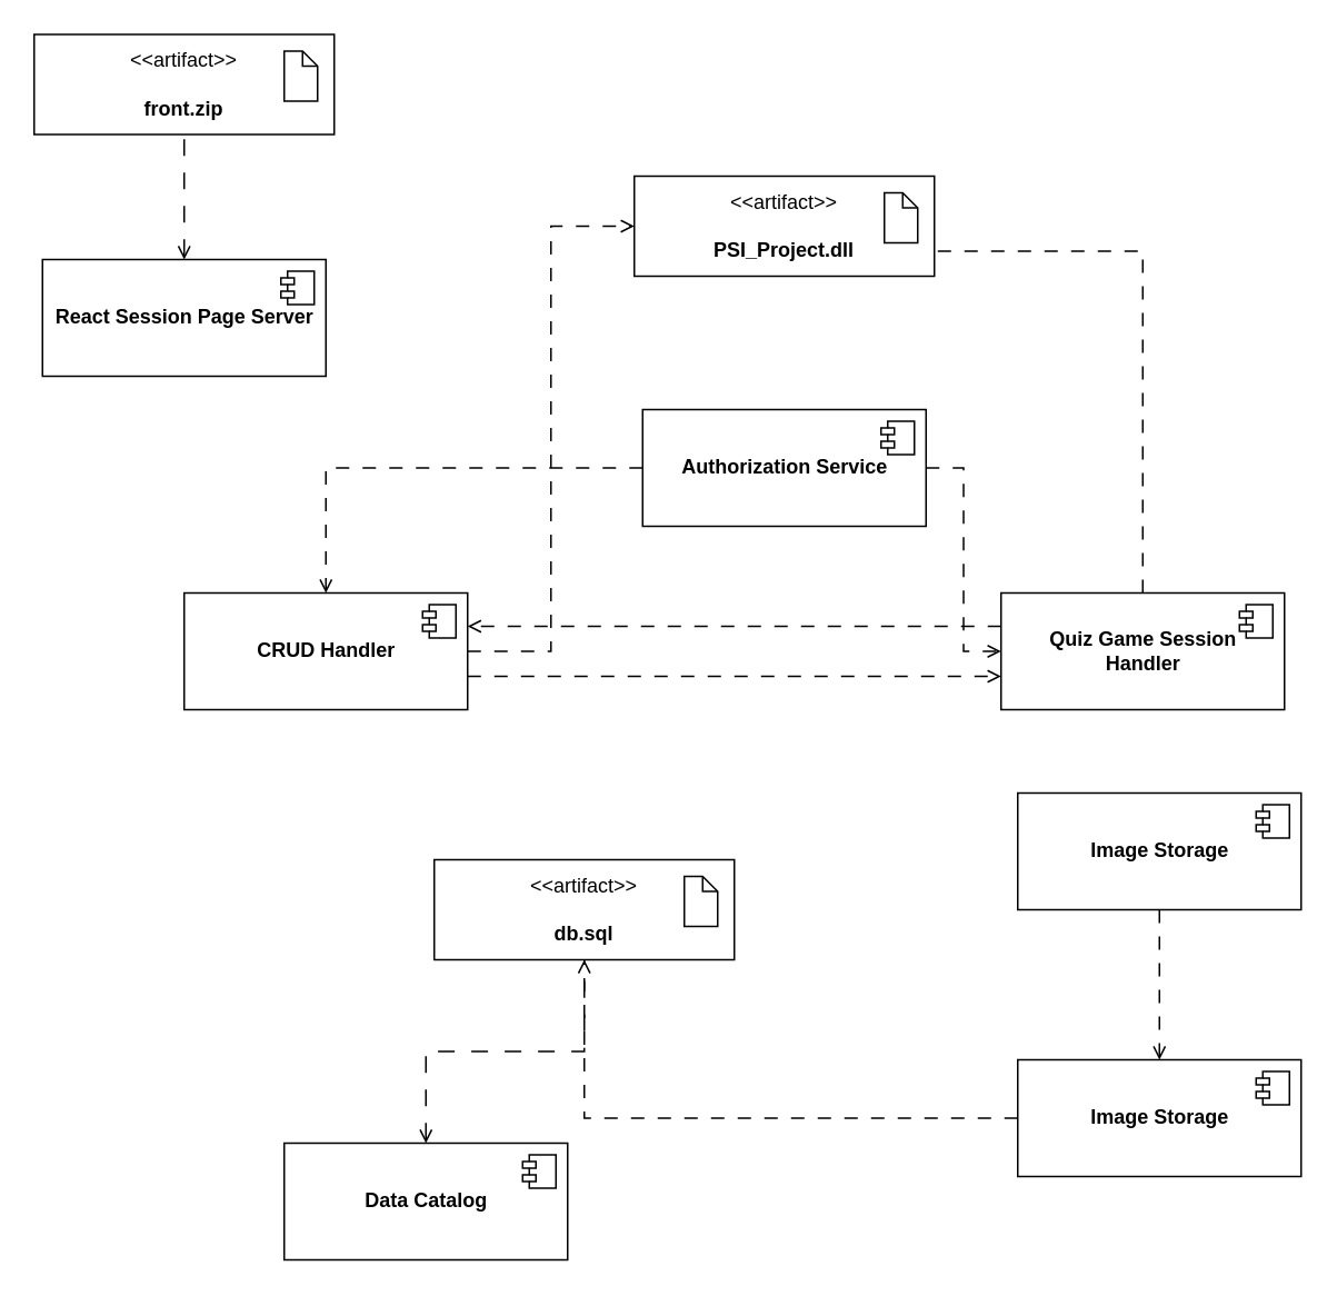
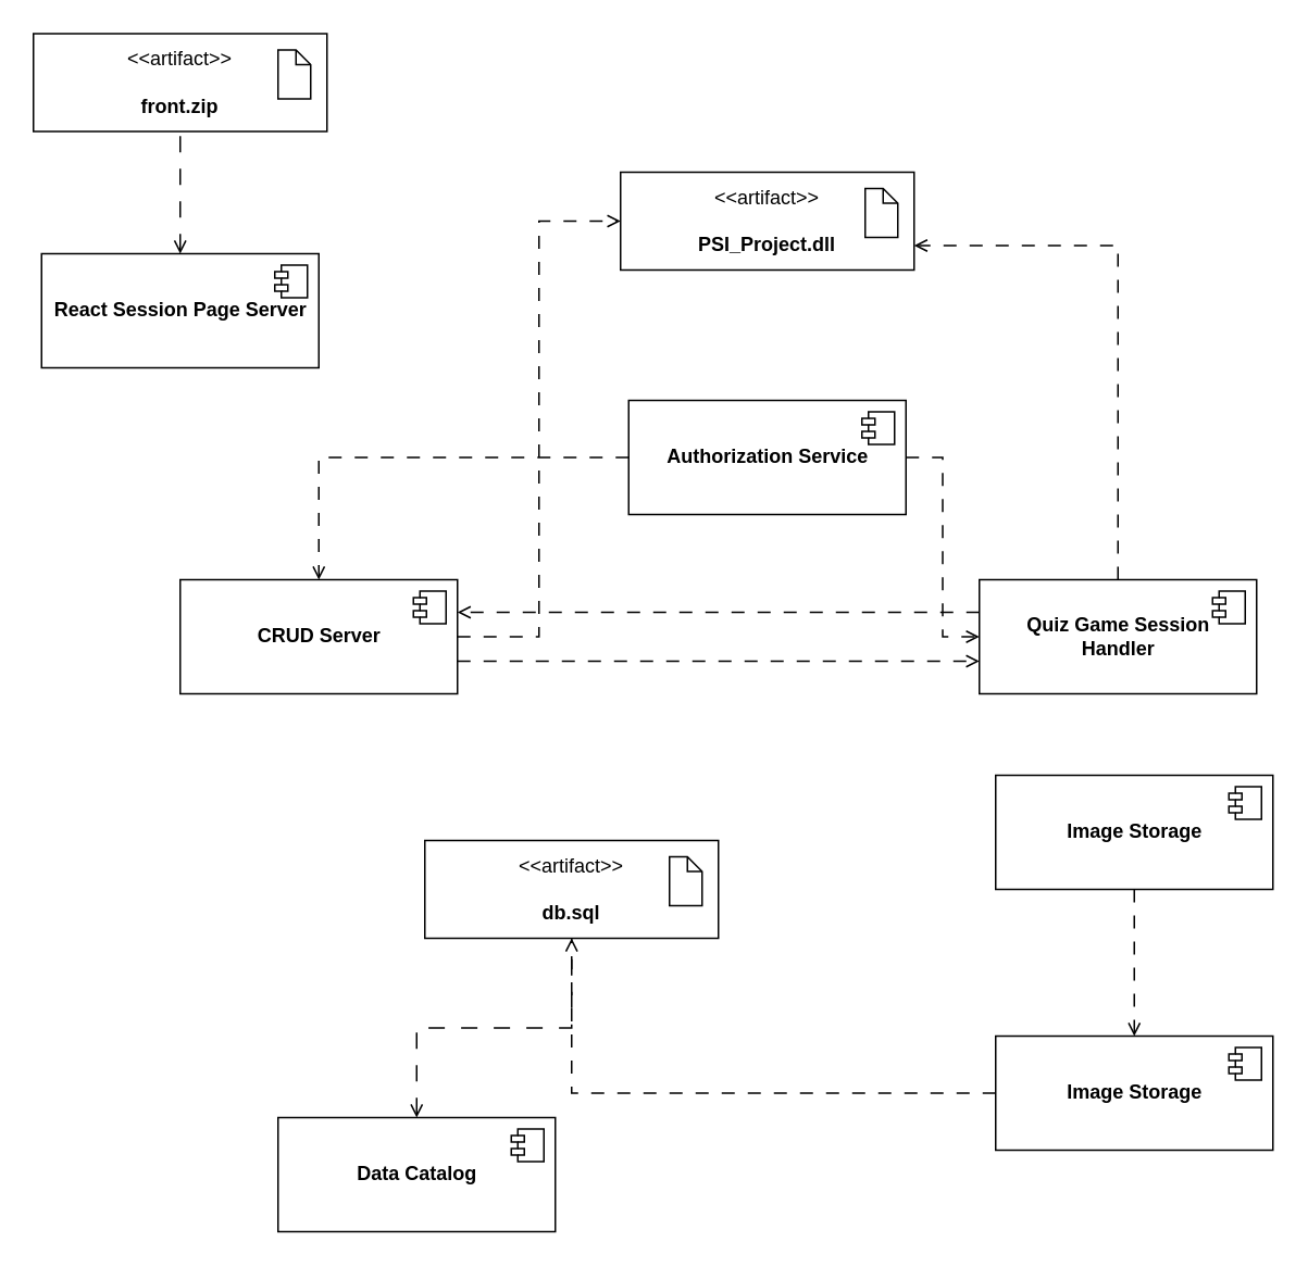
- <mxCell id="24" style="edgeStyle=orthogonalEdgeStyle;rounded=0;orthogonalLoop=1;jettySize=auto;html=1;entryX=1;entryY=0.75;entryDx=0;entryDy=0;exitX=0.5;exitY=0;exitDx=0;exitDy=0;dashed=1;dashPattern=8 8;endArrow=none;endFill=0;" parent="1" source="25" target="9" edge="1"><mxGeometry relative="1" as="geometry" /></mxCell>
+ <mxCell id="24" style="edgeStyle=orthogonalEdgeStyle;rounded=0;orthogonalLoop=1;jettySize=auto;html=1;entryX=1;entryY=0.75;entryDx=0;entryDy=0;exitX=0.5;exitY=0;exitDx=0;exitDy=0;dashed=1;dashPattern=8 8;endArrow=open;endFill=0;" parent="1" source="25" target="9" edge="1"><mxGeometry relative="1" as="geometry" /></mxCell>
- <mxCell id="17" value="&lt;b&gt;CRUD Handler&lt;br&gt;&lt;/b&gt;" style="html=1;dropTarget=0;" parent="1" vertex="1"><mxGeometry x="110" y="355" width="170" height="70" as="geometry" /></mxCell>
+ <mxCell id="17" value="&lt;b&gt;CRUD Server&lt;br&gt;&lt;/b&gt;" style="html=1;dropTarget=0;" parent="1" vertex="1"><mxGeometry x="110" y="355" width="170" height="70" as="geometry" /></mxCell>
